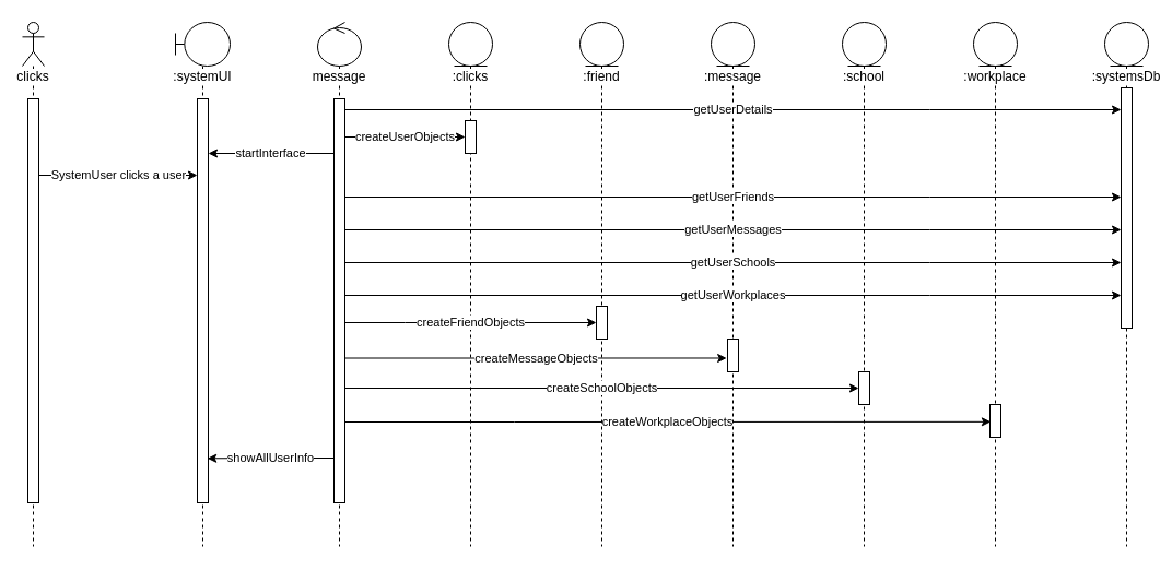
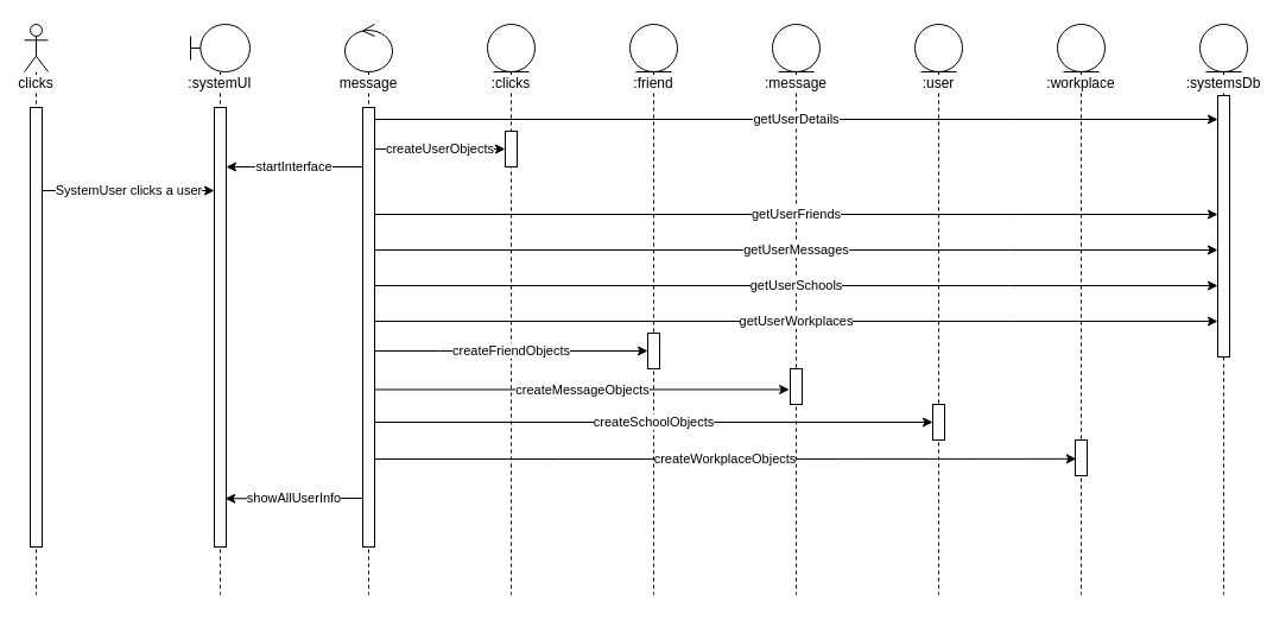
- <mxCell id="12" value=":school" style="shape=umlLifeline;participant=umlEntity;perimeter=lifelinePerimeter;whiteSpace=wrap;html=1;container=1;collapsible=0;recursiveResize=0;verticalAlign=top;spacingTop=36;labelBackgroundColor=#ffffff;outlineConnect=0;" vertex="1" parent="1"><mxGeometry x="770" y="20" width="40" height="480" as="geometry" /></mxCell>
+ <mxCell id="12" value=":user" style="shape=umlLifeline;participant=umlEntity;perimeter=lifelinePerimeter;whiteSpace=wrap;html=1;container=1;collapsible=0;recursiveResize=0;verticalAlign=top;spacingTop=36;labelBackgroundColor=#ffffff;outlineConnect=0;" vertex="1" parent="1"><mxGeometry x="770" y="20" width="40" height="480" as="geometry" /></mxCell>
